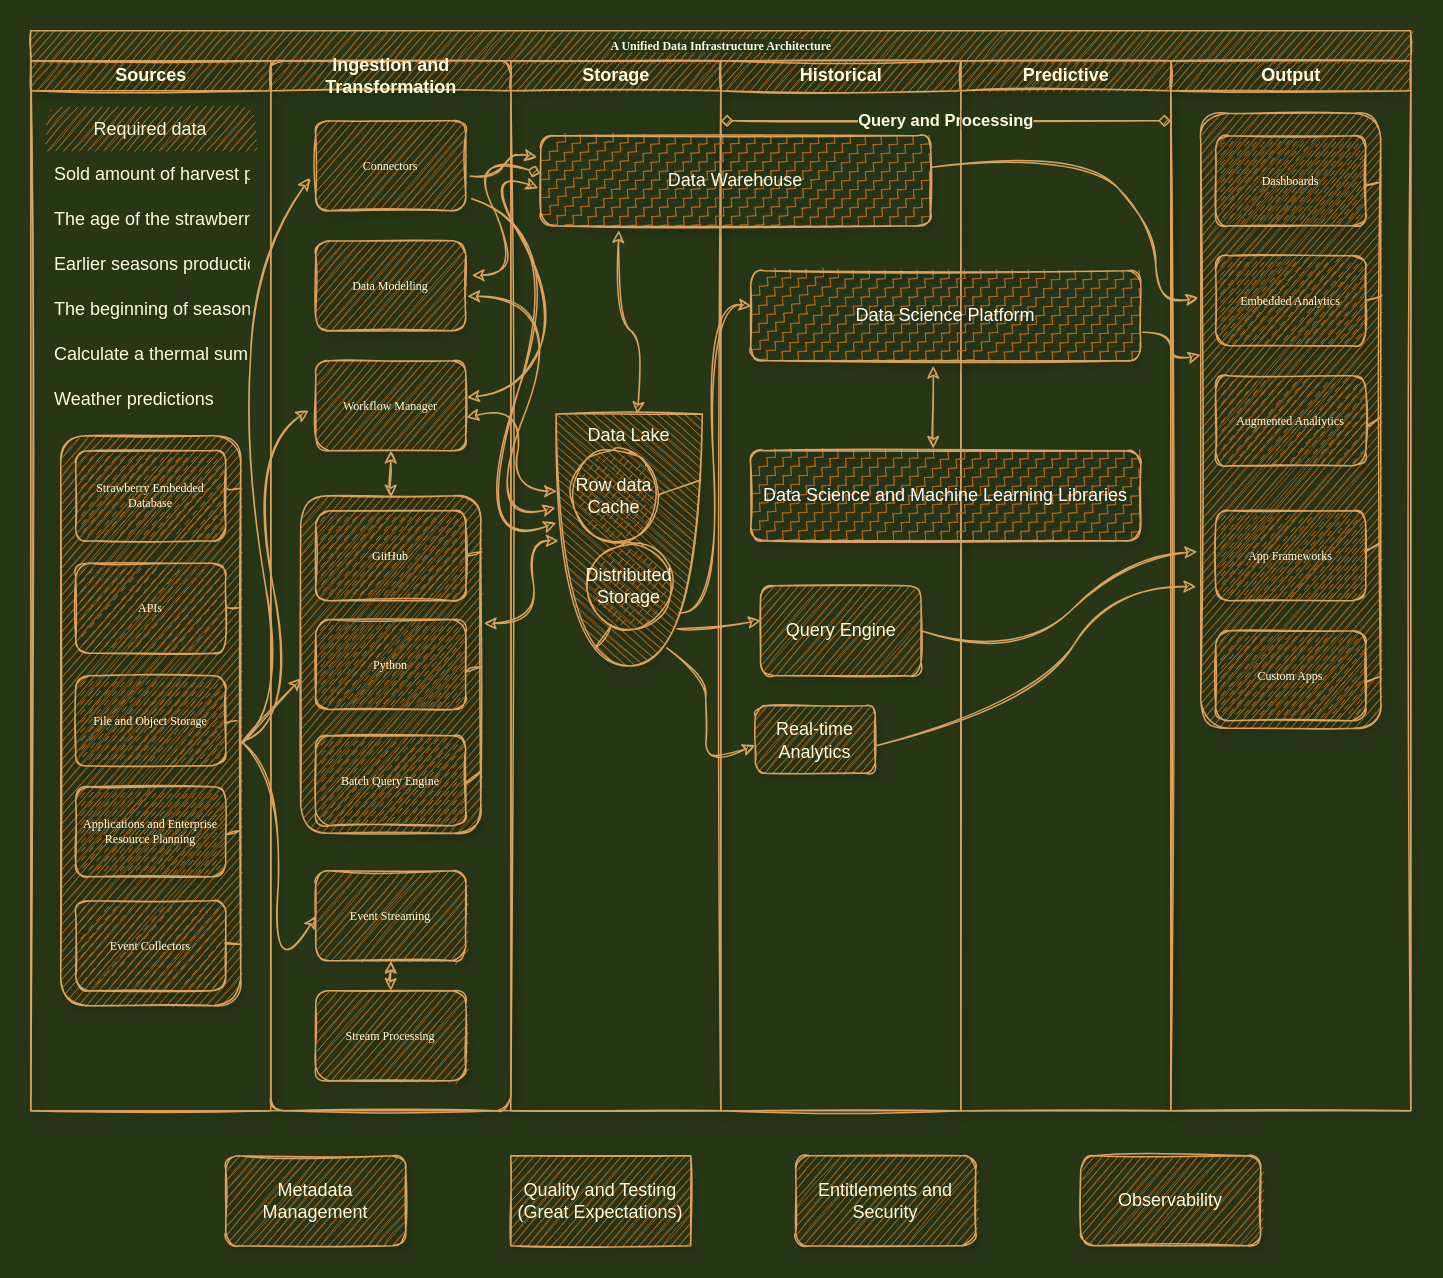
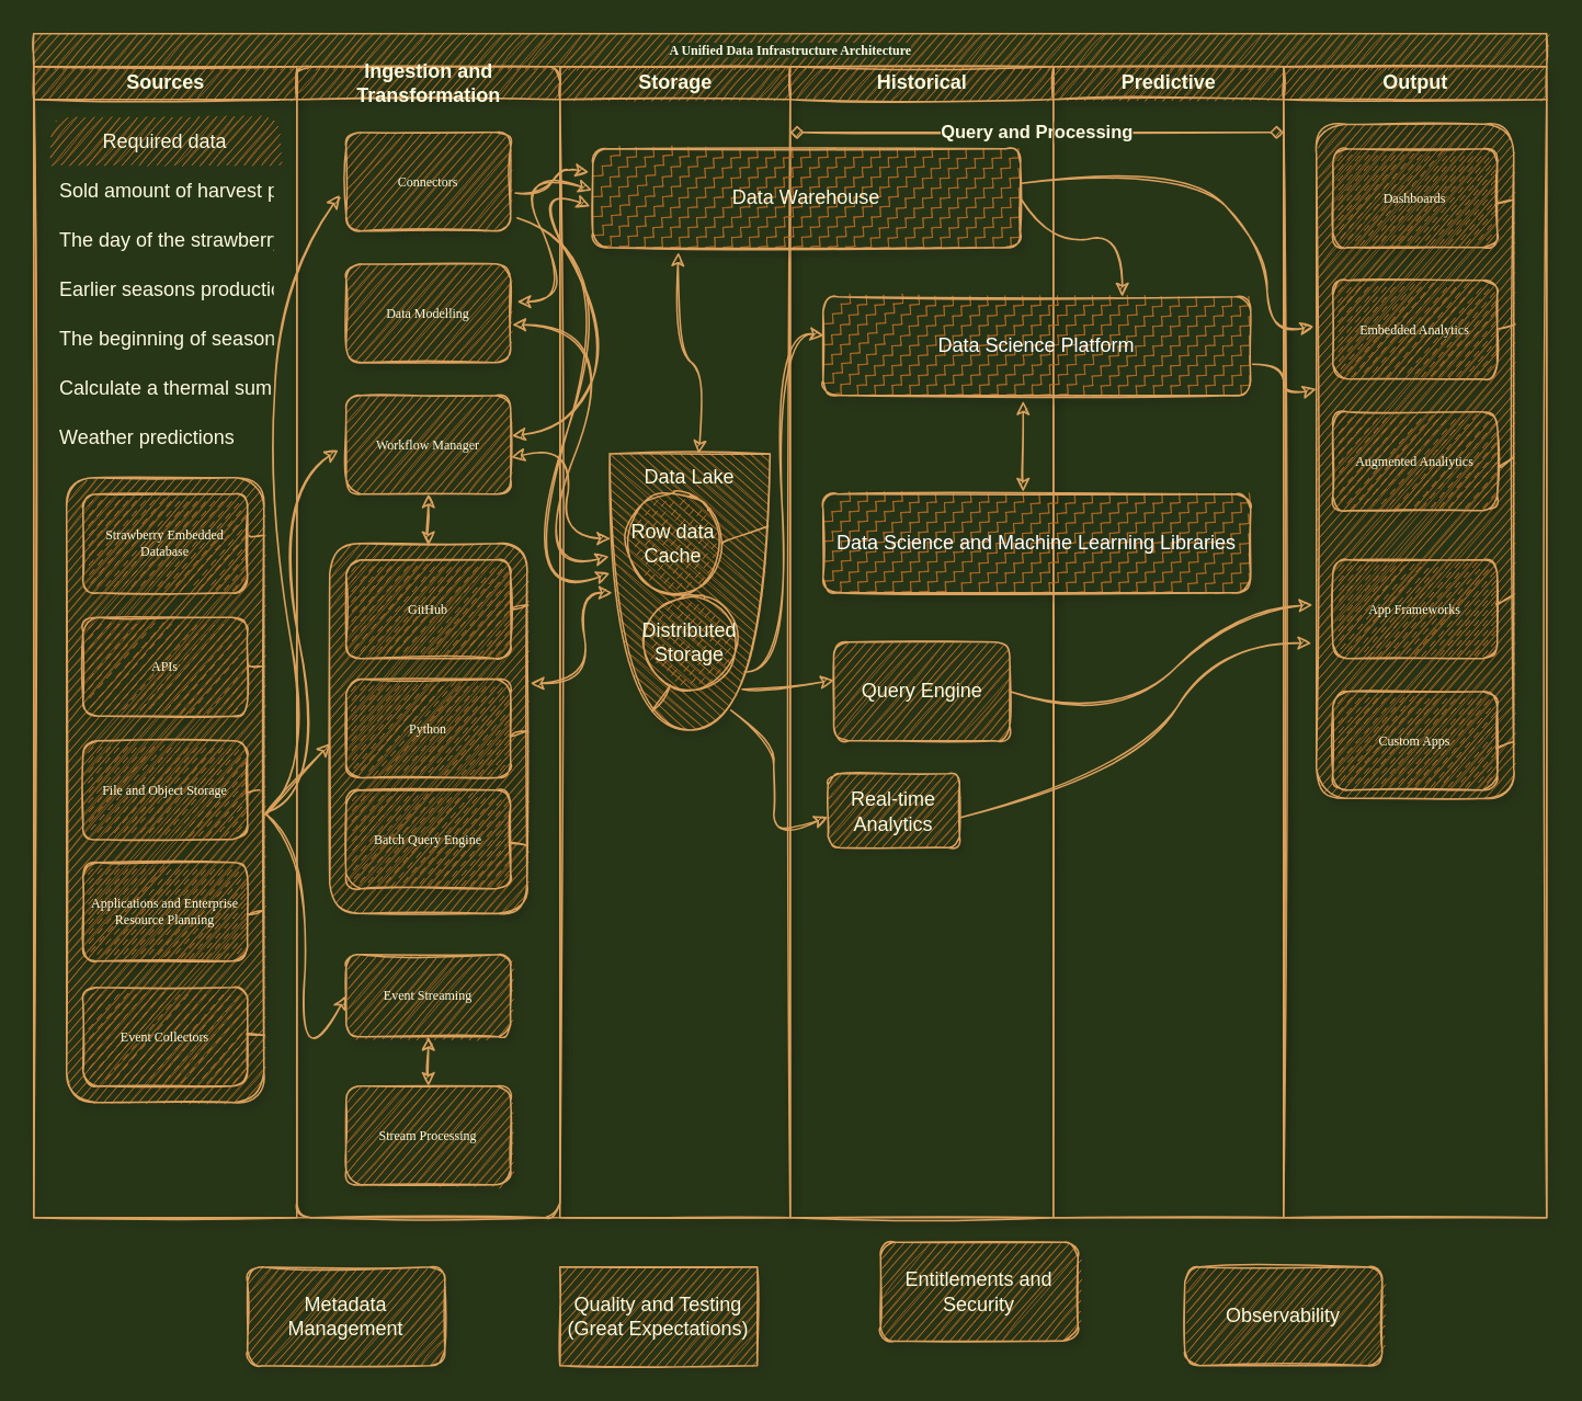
- <mxCell id="70" value="" style="endArrow=diamond;startArrow=classic;html=1;fontFamily=Helvetica;fontColor=#FEFAE0;strokeColor=#DDA15E;entryX=-0.002;entryY=0.417;entryDx=0;entryDy=0;exitX=1.04;exitY=0.383;exitDx=0;exitDy=0;entryPerimeter=0;exitPerimeter=0;sketch=1;curved=1;labelBackgroundColor=#283618;" edge="1" parent="2" source="26" target="46"><mxGeometry width="50" height="50" relative="1" as="geometry"><mxPoint x="322.9" y="226.9" as="sourcePoint" /><mxPoint x="380" y="180" as="targetPoint" /><Array as="points"><mxPoint x="330" y="163" /><mxPoint x="290" y="80" /></Array></mxGeometry></mxCell>
+ <mxCell id="70" value="" style="endArrow=classic;startArrow=classic;html=1;fontFamily=Helvetica;fontColor=#FEFAE0;strokeColor=#DDA15E;entryX=-0.002;entryY=0.417;entryDx=0;entryDy=0;exitX=1.04;exitY=0.383;exitDx=0;exitDy=0;entryPerimeter=0;exitPerimeter=0;sketch=1;curved=1;labelBackgroundColor=#283618;" edge="1" parent="2" source="26" target="46"><mxGeometry width="50" height="50" relative="1" as="geometry"><mxPoint x="322.9" y="226.9" as="sourcePoint" /><mxPoint x="380" y="180" as="targetPoint" /><Array as="points"><mxPoint x="330" y="163" /><mxPoint x="290" y="80" /></Array></mxGeometry></mxCell>
- <mxCell id="10" value="The age of the strawberry lines" style="text;strokeColor=none;fillColor=none;align=left;verticalAlign=middle;spacingLeft=4;spacingRight=4;overflow=hidden;points=[[0,0.5],[1,0.5]];portConstraint=eastwest;rotatable=0;fontColor=#FEFAE0;sketch=1;" vertex="1" parent="8"><mxGeometry y="60" width="140" height="30" as="geometry" /></mxCell>
+ <mxCell id="10" value="The day of the strawberry lines" style="text;strokeColor=none;fillColor=none;align=left;verticalAlign=middle;spacingLeft=4;spacingRight=4;overflow=hidden;points=[[0,0.5],[1,0.5]];portConstraint=eastwest;rotatable=0;fontColor=#FEFAE0;sketch=1;" vertex="1" parent="8"><mxGeometry y="60" width="140" height="30" as="geometry" /></mxCell>
+ <mxCell id="79" value="" style="endArrow=classic;html=1;fontFamily=Helvetica;fontColor=#FEFAE0;strokeColor=#DDA15E;exitX=1;exitY=0.5;exitDx=0;exitDy=0;entryX=0.7;entryY=0;entryDx=0;entryDy=0;entryPerimeter=0;sketch=1;curved=1;labelBackgroundColor=#283618;" edge="1" parent="2" source="46" target="51"><mxGeometry width="50" height="50" relative="1" as="geometry"><mxPoint x="670" y="140" as="sourcePoint" /><mxPoint x="720" y="90" as="targetPoint" /><Array as="points"><mxPoint x="620" y="130" /><mxPoint x="662" y="120" /></Array></mxGeometry></mxCell>
- <mxCell id="30" value="Batch Query Engine" style="rounded=1;whiteSpace=wrap;html=1;shadow=1;labelBackgroundColor=none;strokeWidth=1;fontFamily=Verdana;fontSize=8;align=center;fillColor=#BC6C25;strokeColor=#DDA15E;fillStyle=dashed;fontColor=#FEFAE0;sketch=1;" vertex="1" parent="23"><mxGeometry x="30" y="450" width="100" height="60" as="geometry" /></mxCell>
+ <mxCell id="30" value="Batch Query Engine" style="rounded=1;whiteSpace=wrap;html=1;shadow=1;labelBackgroundColor=none;strokeWidth=1;fontFamily=Verdana;fontSize=8;align=center;fillColor=#BC6C25;strokeColor=#DDA15E;fillStyle=dashed;fontColor=#FEFAE0;sketch=1;" vertex="1" parent="23"><mxGeometry x="30" y="440" width="100" height="60" as="geometry" /></mxCell>
- <mxCell id="31" value="Event Streaming" style="rounded=1;whiteSpace=wrap;html=1;shadow=1;labelBackgroundColor=none;strokeWidth=1;fontFamily=Verdana;fontSize=8;align=center;fillColor=#BC6C25;strokeColor=#DDA15E;fontColor=#FEFAE0;sketch=1;" vertex="1" parent="23"><mxGeometry x="30" y="540" width="100" height="60" as="geometry" /></mxCell>
+ <mxCell id="31" value="Event Streaming" style="rounded=1;whiteSpace=wrap;html=1;shadow=1;labelBackgroundColor=none;strokeWidth=1;fontFamily=Verdana;fontSize=8;align=center;fillColor=#BC6C25;strokeColor=#DDA15E;fontColor=#FEFAE0;sketch=1;" vertex="1" parent="23"><mxGeometry x="30" y="540" width="100" height="50" as="geometry" /></mxCell>
- <mxCell id="86" value="Entitlements and&lt;br&gt;Security" style="rounded=1;whiteSpace=wrap;html=1;shadow=1;glass=0;labelBackgroundColor=none;labelBorderColor=none;fillStyle=auto;fontFamily=Helvetica;fillColor=#BC6C25;verticalAlign=middle;strokeColor=#DDA15E;fontColor=#FEFAE0;sketch=1;" vertex="1" parent="1"><mxGeometry x="530" y="770" width="120" height="60" as="geometry" /></mxCell>
+ <mxCell id="86" value="Entitlements and&lt;br&gt;Security" style="rounded=1;whiteSpace=wrap;html=1;shadow=1;glass=0;labelBackgroundColor=none;labelBorderColor=none;fillStyle=auto;fontFamily=Helvetica;fillColor=#BC6C25;verticalAlign=middle;strokeColor=#DDA15E;fontColor=#FEFAE0;sketch=1;" vertex="1" parent="1"><mxGeometry x="535" y="755" width="120" height="60" as="geometry" /></mxCell>
